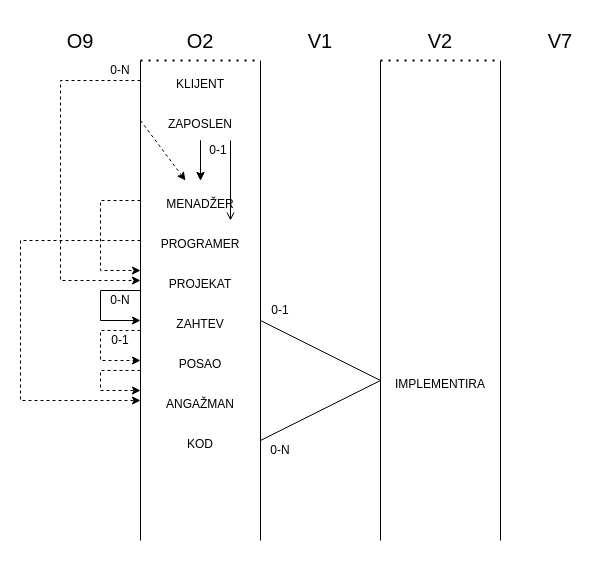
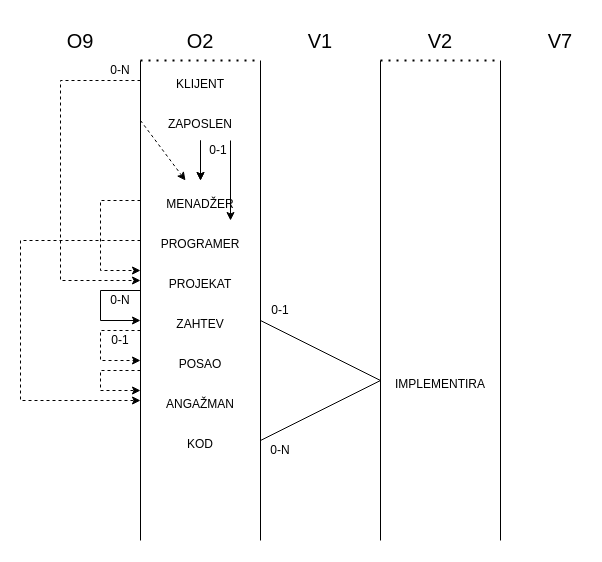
- <mxCell id="28" value="" style="endArrow=open;html=1;rounded=0;fontSize=12;exitX=0.75;exitY=1;exitDx=0;exitDy=0;entryX=0.75;entryY=0;entryDx=0;entryDy=0;" edge="1" parent="1" source="14" target="16"><mxGeometry width="50" height="50" relative="1" as="geometry"><mxPoint x="300" y="220" as="sourcePoint" /><mxPoint x="350" y="170" as="targetPoint" /></mxGeometry></mxCell>
+ <mxCell id="28" value="" style="endArrow=classic;html=1;rounded=0;fontSize=12;exitX=0.75;exitY=1;exitDx=0;exitDy=0;entryX=0.75;entryY=0;entryDx=0;entryDy=0;" edge="1" parent="1" source="14" target="16"><mxGeometry width="50" height="50" relative="1" as="geometry"><mxPoint x="300" y="220" as="sourcePoint" /><mxPoint x="350" y="170" as="targetPoint" /></mxGeometry></mxCell>
